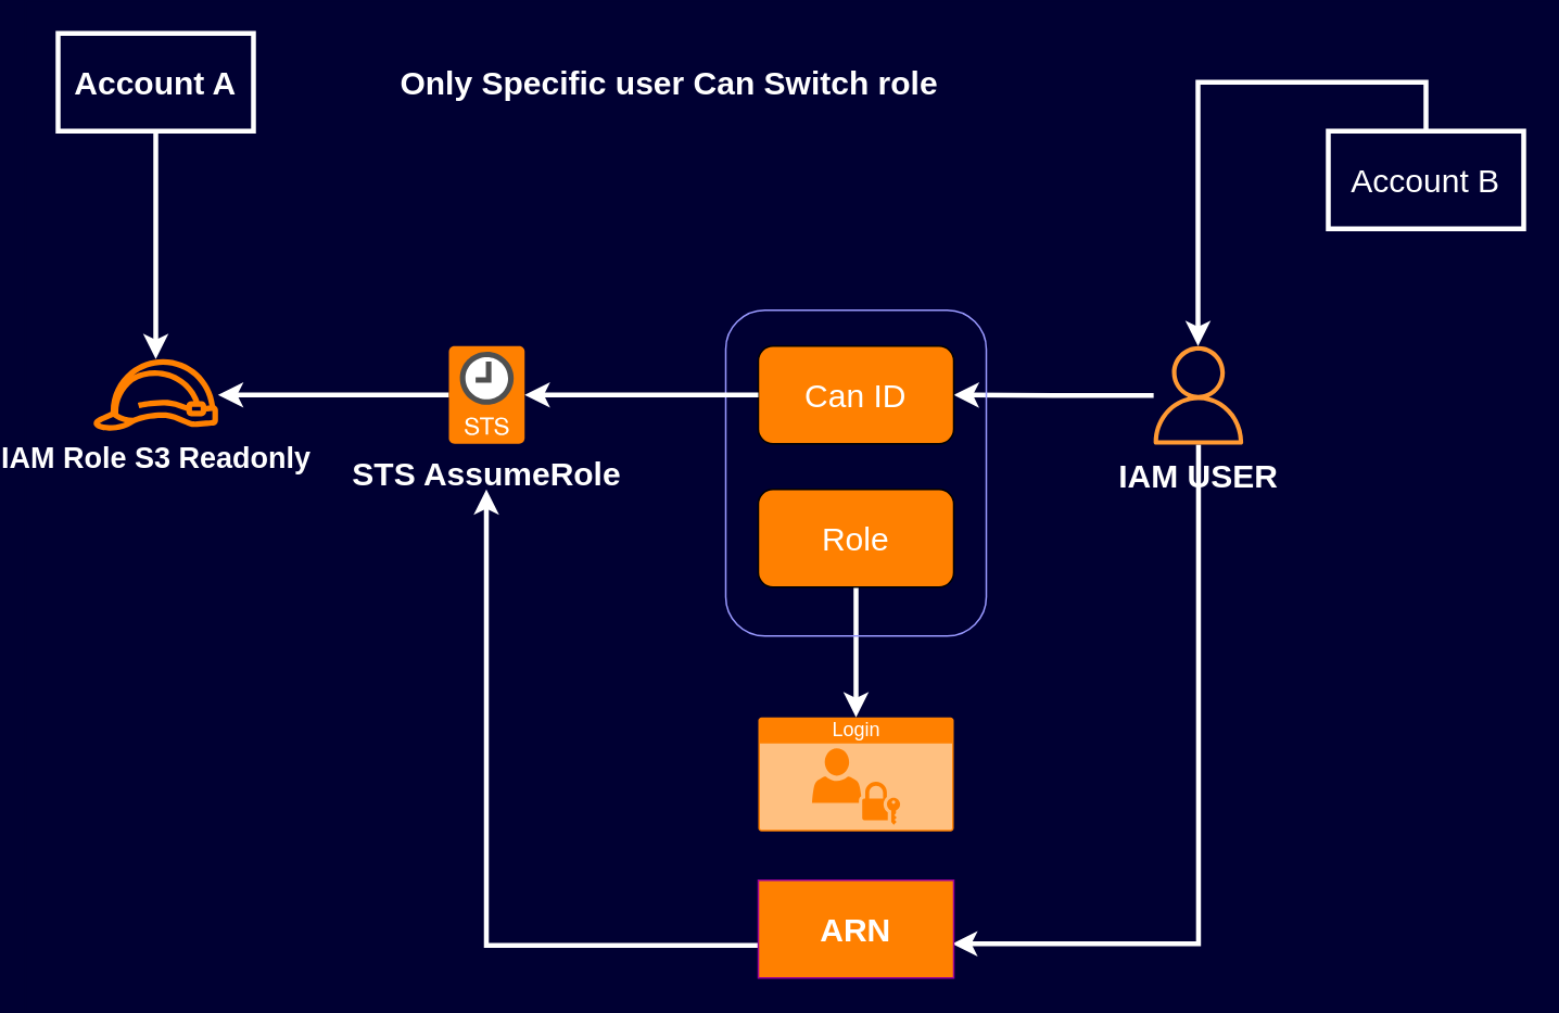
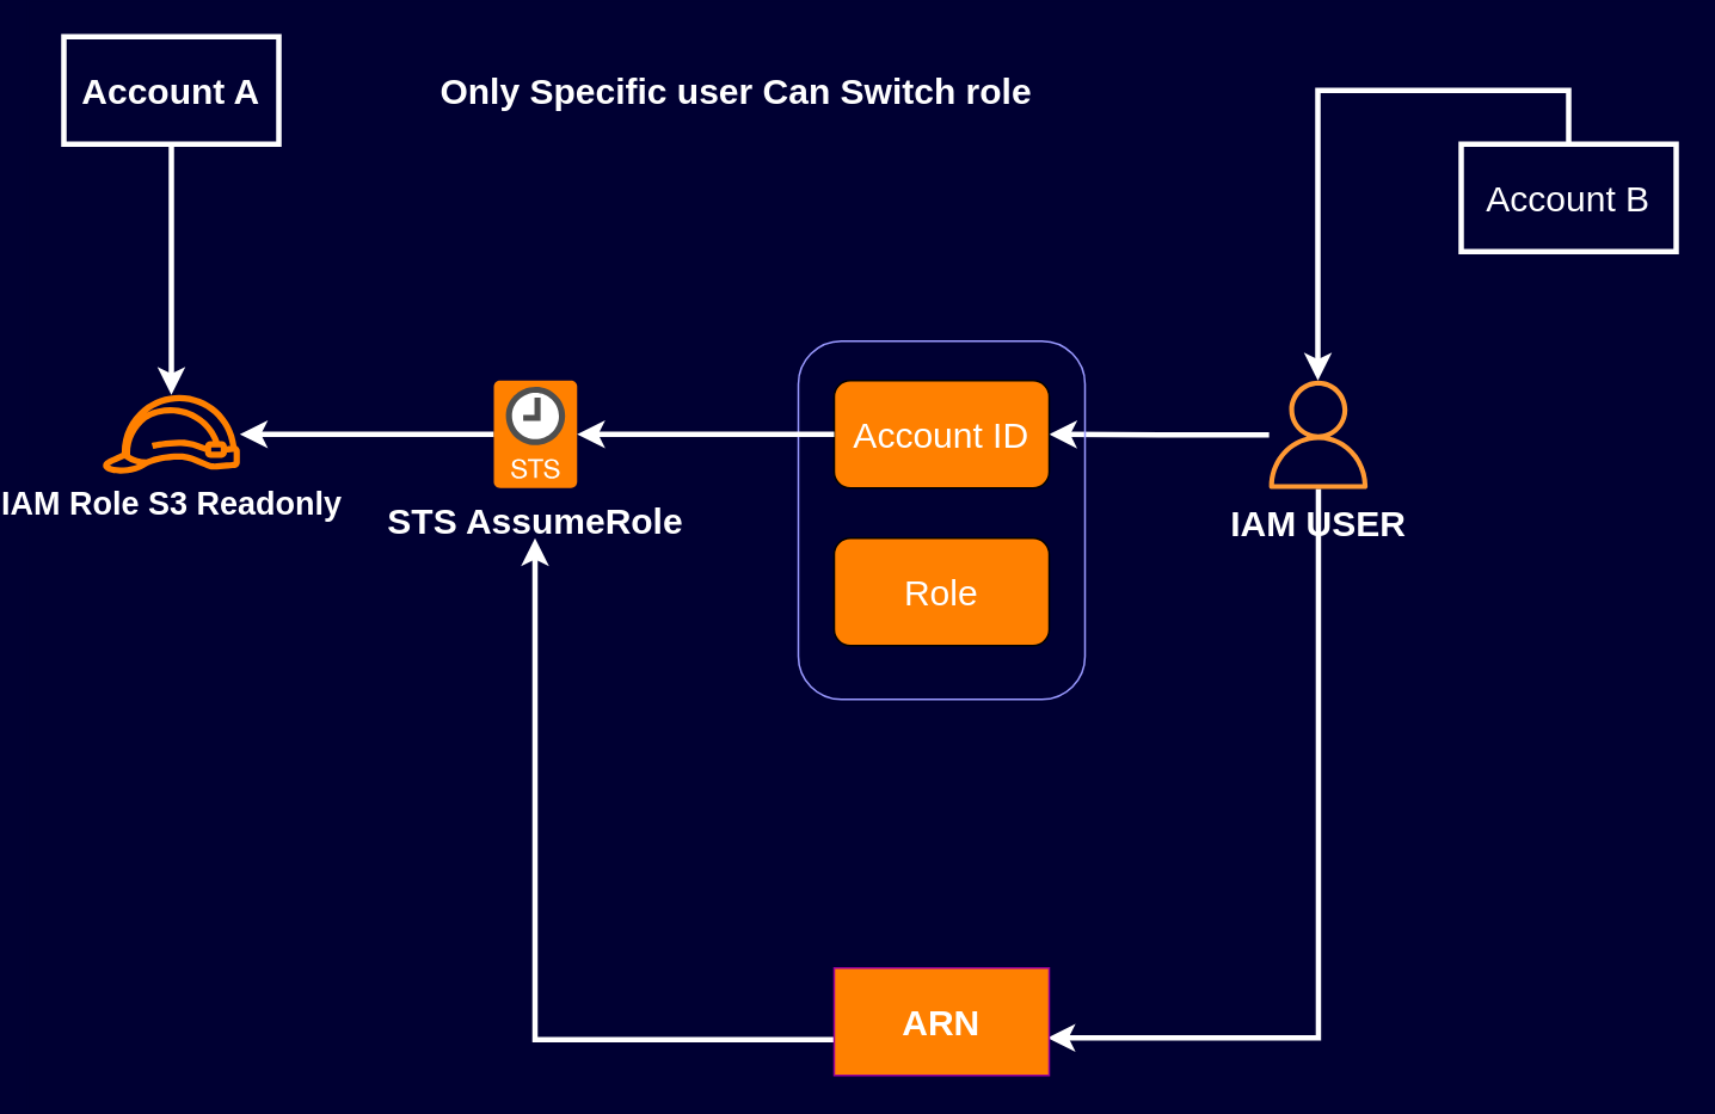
- <mxCell id="11" value="&lt;font color=&quot;#ffffff&quot; style=&quot;font-size: 20px&quot;&gt;Can ID&lt;/font&gt;" style="rounded=1;whiteSpace=wrap;html=1;fillColor=#FF8000;" vertex="1" parent="1"><mxGeometry x="450" y="212" width="120" height="60" as="geometry" /></mxCell>
+ <mxCell id="11" value="&lt;font color=&quot;#ffffff&quot; style=&quot;font-size: 20px&quot;&gt;Account ID&lt;/font&gt;" style="rounded=1;whiteSpace=wrap;html=1;fillColor=#FF8000;" vertex="1" parent="1"><mxGeometry x="450" y="212" width="120" height="60" as="geometry" /></mxCell>
- <mxCell id="12" style="edgeStyle=orthogonalEdgeStyle;rounded=0;orthogonalLoop=1;jettySize=auto;html=1;strokeColor=#FFFFFF;strokeWidth=3;" edge="1" parent="1" source="13" target="14"><mxGeometry relative="1" as="geometry" /></mxCell>
- <mxCell id="14" value="Login" style="html=1;strokeColor=none;labelPosition=center;verticalLabelPosition=middle;verticalAlign=top;align=center;fontSize=12;outlineConnect=0;spacingTop=-6;fontColor=#FFFFFF;shape=mxgraph.sitemap.login;fillColor=#FF8000;" vertex="1" parent="1"><mxGeometry x="450" y="440" width="120" height="70" as="geometry" /></mxCell>
